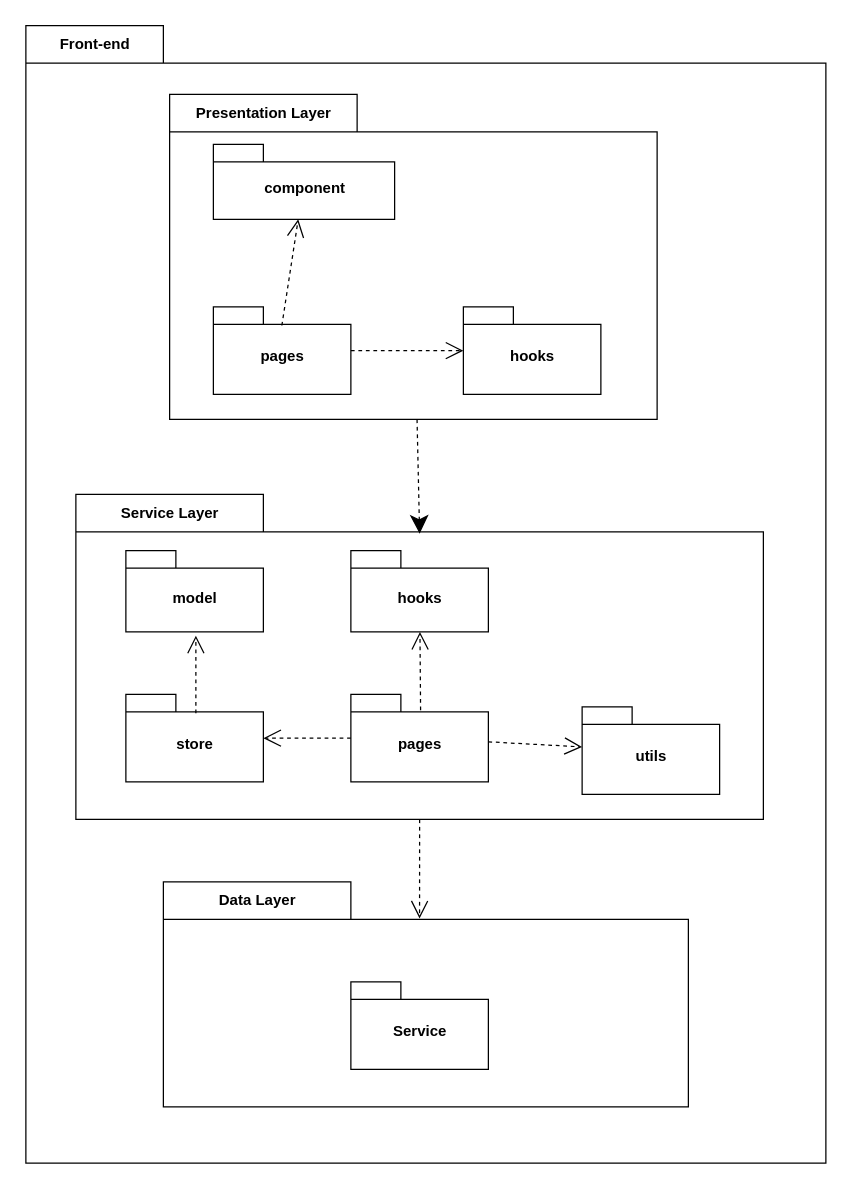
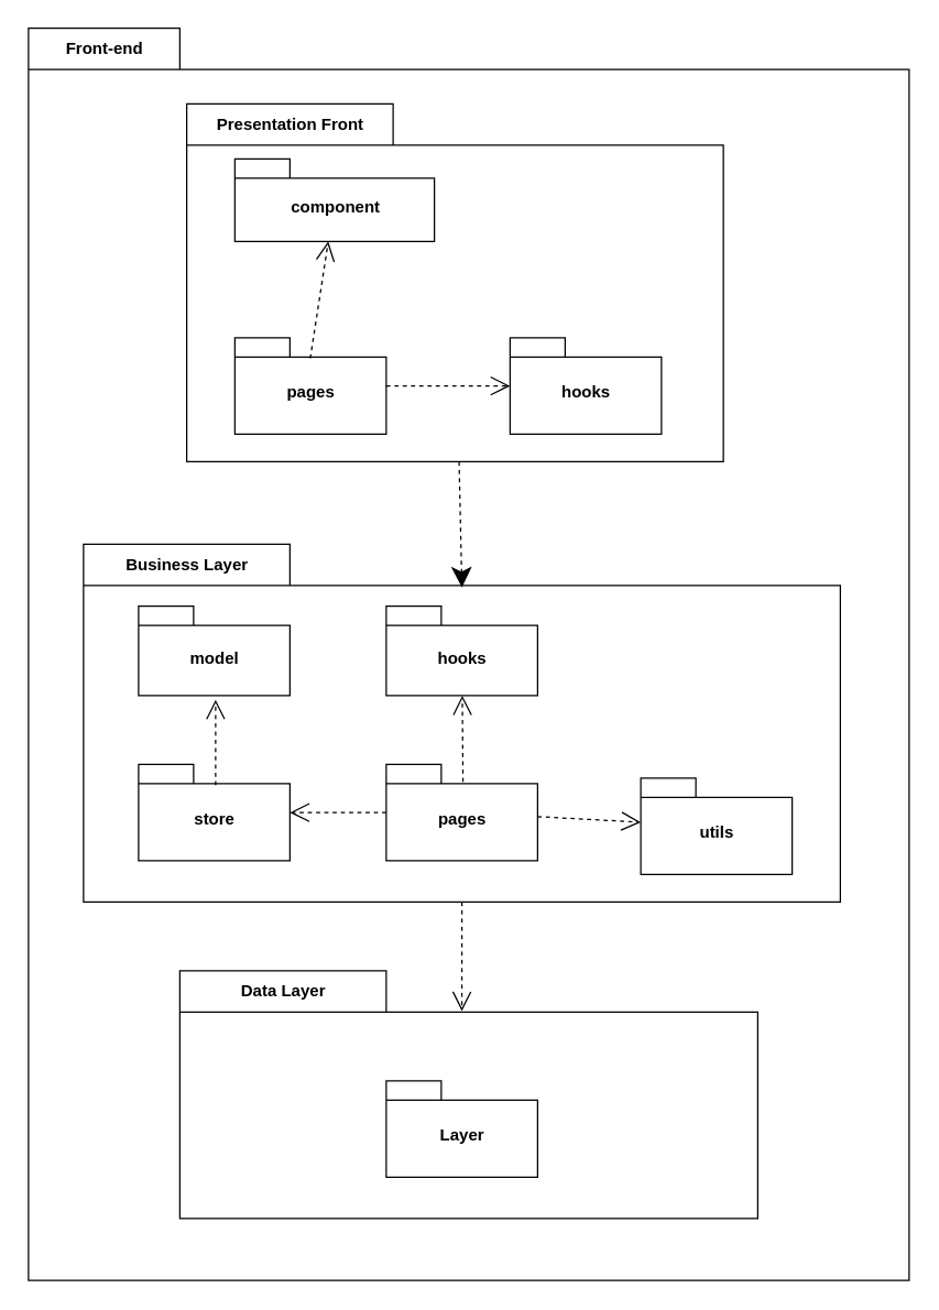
- <mxCell id="3" value="Presentation Layer" style="shape=folder;fontStyle=1;tabWidth=150;tabHeight=30;tabPosition=left;html=1;boundedLbl=1;labelInHeader=1;" parent="1" vertex="1"><mxGeometry x="135" y="75" width="390" height="260" as="geometry" /></mxCell>
+ <mxCell id="3" value="Presentation Front" style="shape=folder;fontStyle=1;tabWidth=150;tabHeight=30;tabPosition=left;html=1;boundedLbl=1;labelInHeader=1;" parent="1" vertex="1"><mxGeometry x="135" y="75" width="390" height="260" as="geometry" /></mxCell>
- <mxCell id="9" value="Service Layer" style="shape=folder;fontStyle=1;tabWidth=150;tabHeight=30;tabPosition=left;html=1;boundedLbl=1;labelInHeader=1;" parent="1" vertex="1"><mxGeometry x="60" y="395" width="550" height="260" as="geometry" /></mxCell>
+ <mxCell id="9" value="Business Layer" style="shape=folder;fontStyle=1;tabWidth=150;tabHeight=30;tabPosition=left;html=1;boundedLbl=1;labelInHeader=1;" parent="1" vertex="1"><mxGeometry x="60" y="395" width="550" height="260" as="geometry" /></mxCell>
- <mxCell id="19" value="Service" style="shape=folder;fontStyle=1;spacingTop=10;tabWidth=40;tabHeight=14;tabPosition=left;html=1;" parent="1" vertex="1"><mxGeometry x="280" y="785" width="110" height="70" as="geometry" /></mxCell>
+ <mxCell id="19" value="Layer" style="shape=folder;fontStyle=1;spacingTop=10;tabWidth=40;tabHeight=14;tabPosition=left;html=1;" parent="1" vertex="1"><mxGeometry x="280" y="785" width="110" height="70" as="geometry" /></mxCell>
